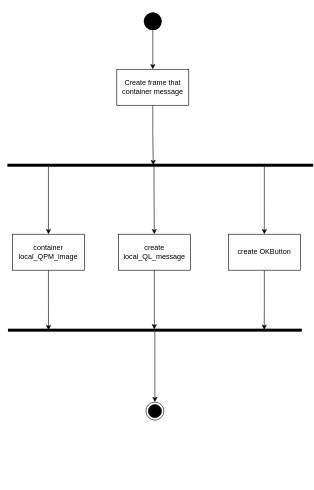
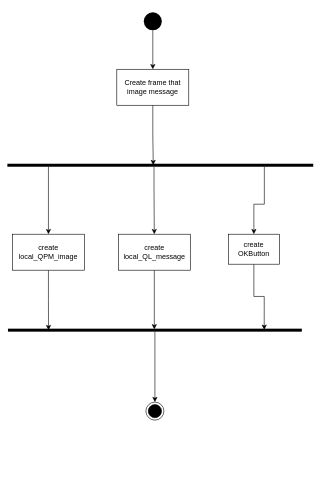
- <mxCell id="5" value="Create frame that container message" style="whiteSpace=wrap;html=1;fillColor=default;strokeColor=default;" vertex="1" parent="1"><mxGeometry x="194" y="115" width="120" height="60" as="geometry" /></mxCell>
+ <mxCell id="5" value="Create frame that image message" style="whiteSpace=wrap;html=1;fillColor=default;strokeColor=default;" vertex="1" parent="1"><mxGeometry x="194" y="115" width="120" height="60" as="geometry" /></mxCell>
- <mxCell id="11" value="container local_QPM_image" style="whiteSpace=wrap;html=1;fillColor=default;strokeColor=default;" vertex="1" parent="1"><mxGeometry x="20" y="390" width="120" height="60" as="geometry" /></mxCell>
+ <mxCell id="11" value="create local_QPM_image" style="whiteSpace=wrap;html=1;fillColor=default;strokeColor=default;" vertex="1" parent="1"><mxGeometry x="20" y="390" width="120" height="60" as="geometry" /></mxCell>
- <mxCell id="15" value="create OKButton" style="whiteSpace=wrap;html=1;fillColor=default;strokeColor=default;" vertex="1" parent="1"><mxGeometry x="380" y="390" width="120" height="60" as="geometry" /></mxCell>
+ <mxCell id="15" value="create OKButton" style="whiteSpace=wrap;html=1;fillColor=default;strokeColor=default;" vertex="1" parent="1"><mxGeometry x="380" y="390" width="85" height="50" as="geometry" /></mxCell>
